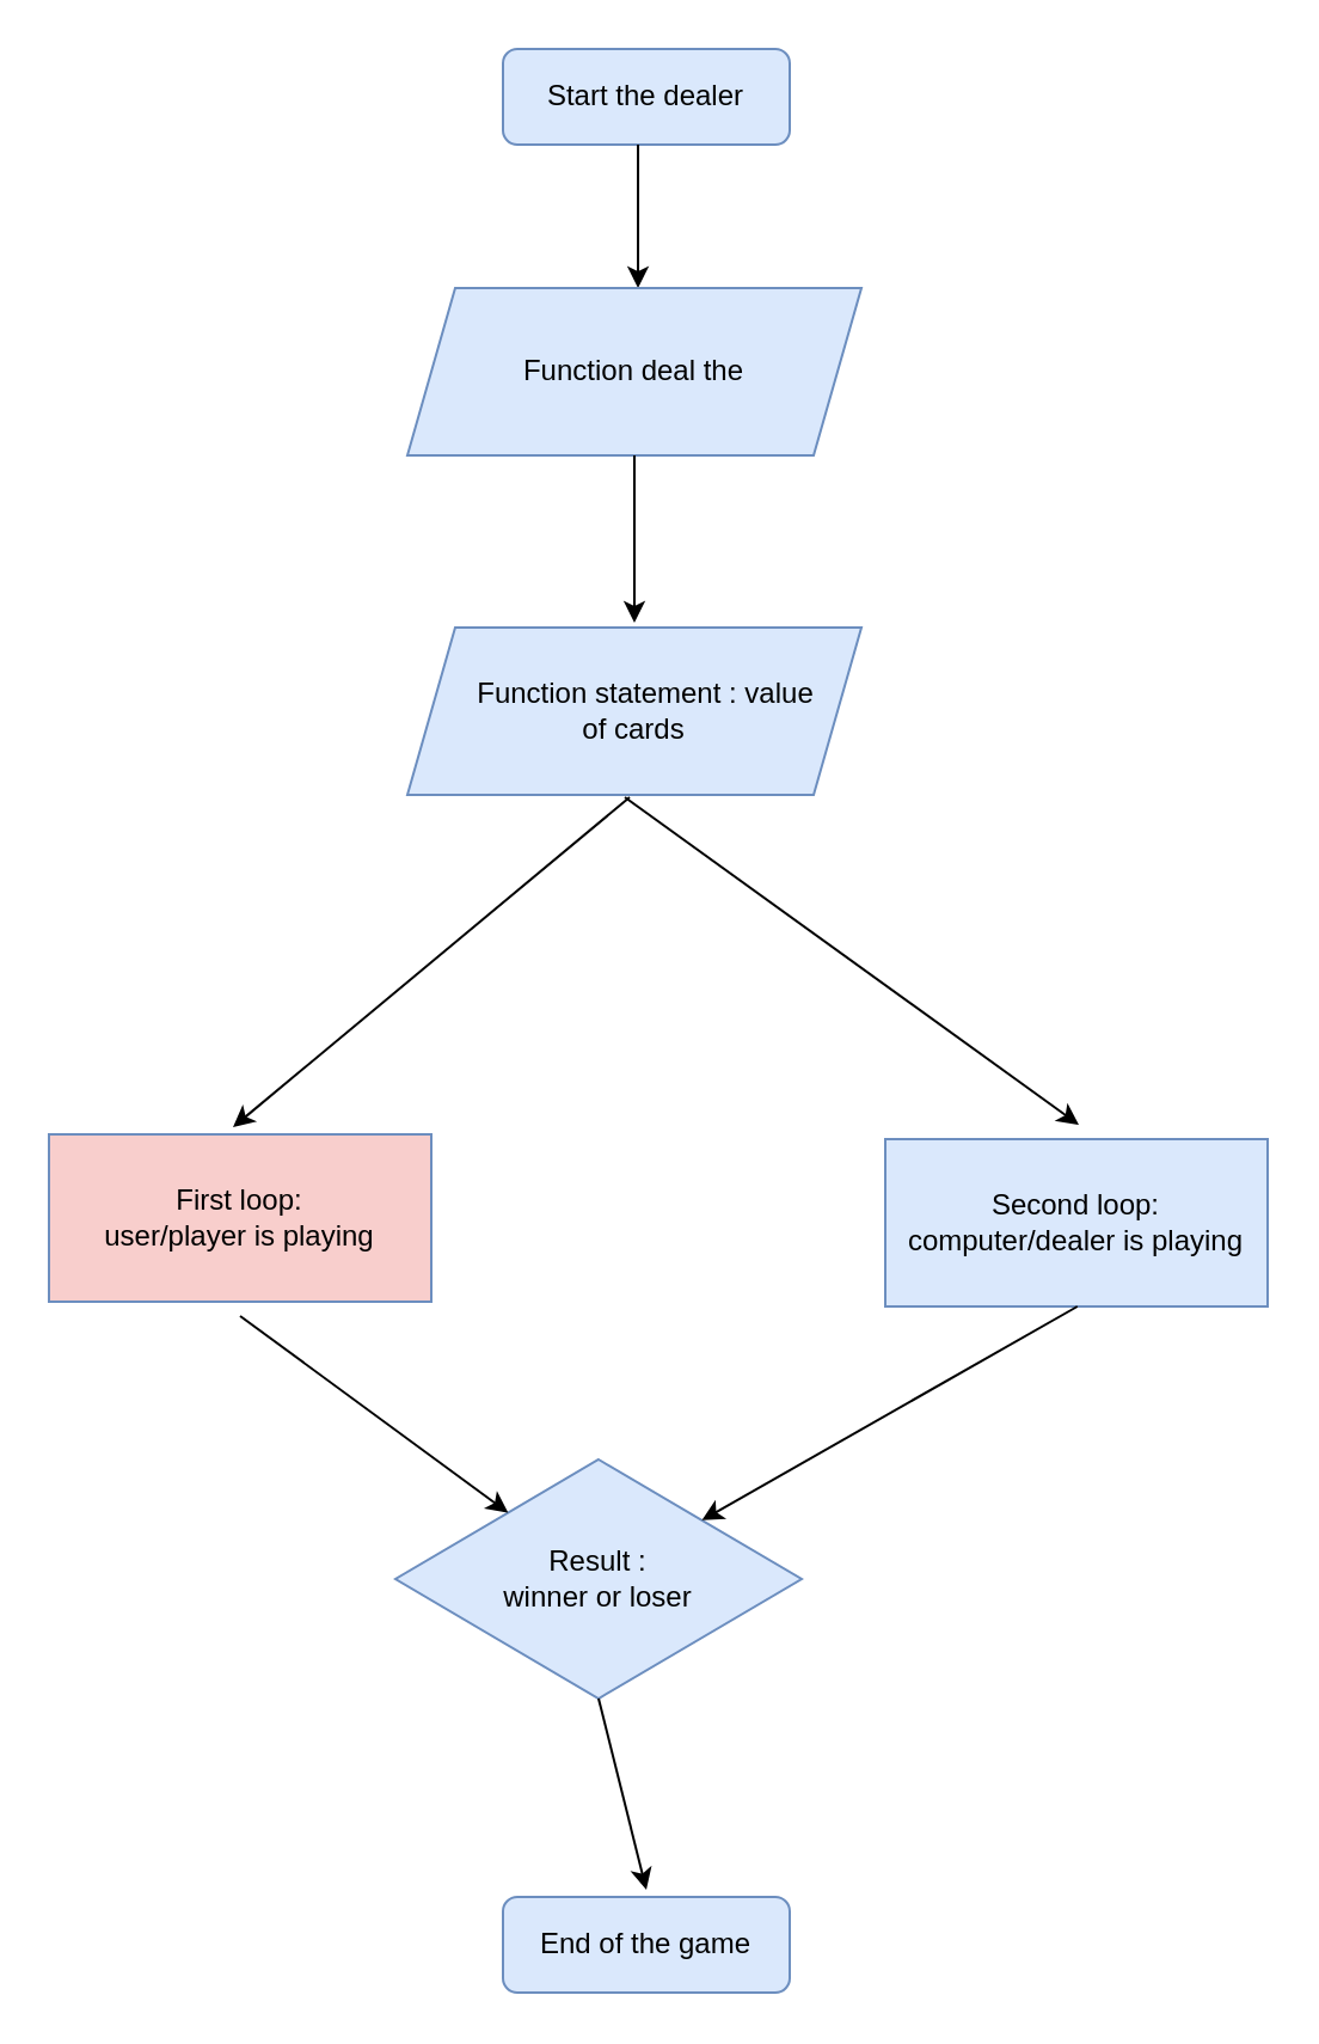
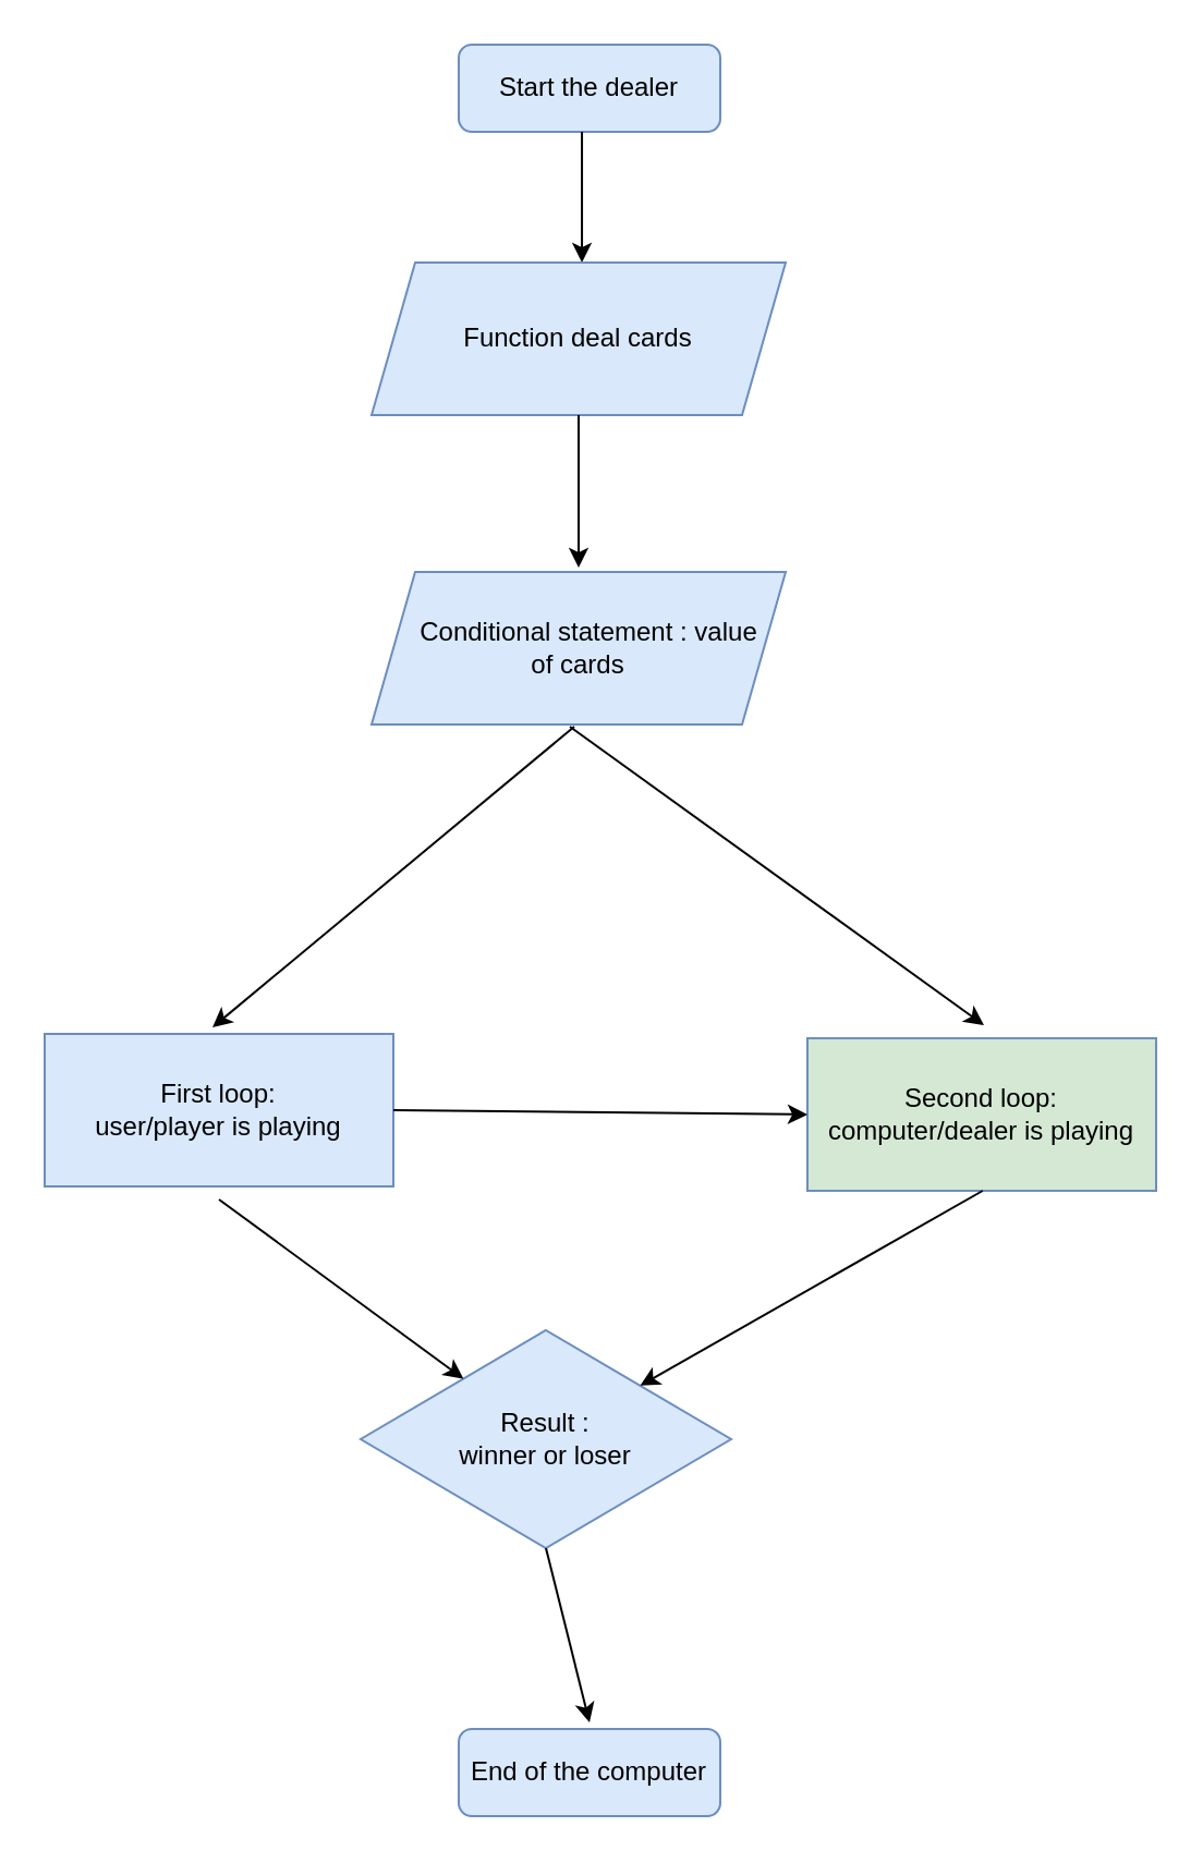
- <mxCell id="5" value="Function deal the" style="shape=parallelogram;perimeter=parallelogramPerimeter;whiteSpace=wrap;html=1;fixedSize=1;fillColor=#dae8fc;strokeColor=#6c8ebf;" vertex="1" parent="1"><mxGeometry x="170" y="120" width="190" height="70" as="geometry" /></mxCell>
+ <mxCell id="5" value="Function deal cards" style="shape=parallelogram;perimeter=parallelogramPerimeter;whiteSpace=wrap;html=1;fixedSize=1;fillColor=#dae8fc;strokeColor=#6c8ebf;" vertex="1" parent="1"><mxGeometry x="170" y="120" width="190" height="70" as="geometry" /></mxCell>
- <mxCell id="11" value="&lt;div&gt;&amp;nbsp;&amp;nbsp; Function statement : value &lt;br&gt;&lt;/div&gt;&lt;div&gt;of cards&lt;/div&gt;" style="shape=parallelogram;perimeter=parallelogramPerimeter;whiteSpace=wrap;html=1;fixedSize=1;fillColor=#dae8fc;strokeColor=#6c8ebf;" vertex="1" parent="1"><mxGeometry x="170" y="262" width="190" height="70" as="geometry" /></mxCell>
+ <mxCell id="11" value="&lt;div&gt;&amp;nbsp;&amp;nbsp; Conditional statement : value &lt;br&gt;&lt;/div&gt;&lt;div&gt;of cards&lt;/div&gt;" style="shape=parallelogram;perimeter=parallelogramPerimeter;whiteSpace=wrap;html=1;fixedSize=1;fillColor=#dae8fc;strokeColor=#6c8ebf;" vertex="1" parent="1"><mxGeometry x="170" y="262" width="190" height="70" as="geometry" /></mxCell>
- <mxCell id="6" value="&lt;div&gt;First loop:&lt;/div&gt;&lt;div&gt;user/player is playing&lt;br&gt;&lt;/div&gt;" style="rounded=0;whiteSpace=wrap;html=1;fillColor=#f8cecc;strokeColor=#6c8ebf;" vertex="1" parent="1"><mxGeometry x="20" y="474" width="160" height="70" as="geometry" /></mxCell>
+ <mxCell id="6" value="&lt;div&gt;First loop:&lt;/div&gt;&lt;div&gt;user/player is playing&lt;br&gt;&lt;/div&gt;" style="rounded=0;whiteSpace=wrap;html=1;fillColor=#dae8fc;strokeColor=#6c8ebf;" vertex="1" parent="1"><mxGeometry x="20" y="474" width="160" height="70" as="geometry" /></mxCell>
+ <mxCell id="14" value="" style="endArrow=classic;html=1;rounded=0;exitX=1;exitY=0.5;exitDx=0;exitDy=0;entryX=0;entryY=0.5;entryDx=0;entryDy=0;" edge="1" parent="1" source="6" target="7"><mxGeometry width="50" height="50" relative="1" as="geometry"><mxPoint x="280" y="570" as="sourcePoint" /><mxPoint x="330" y="520" as="targetPoint" /></mxGeometry></mxCell>
- <mxCell id="7" value="&lt;div&gt;Second loop:&lt;/div&gt;&lt;div&gt;computer/dealer is playing&lt;br&gt;&lt;/div&gt;" style="rounded=0;whiteSpace=wrap;html=1;fillColor=#dae8fc;strokeColor=#6c8ebf;" vertex="1" parent="1"><mxGeometry x="370" y="476" width="160" height="70" as="geometry" /></mxCell>
+ <mxCell id="7" value="&lt;div&gt;Second loop:&lt;/div&gt;&lt;div&gt;computer/dealer is playing&lt;br&gt;&lt;/div&gt;" style="rounded=0;whiteSpace=wrap;html=1;fillColor=#d5e8d4;strokeColor=#6c8ebf;" vertex="1" parent="1"><mxGeometry x="370" y="476" width="160" height="70" as="geometry" /></mxCell>
- <mxCell id="13" value="End of the game" style="rounded=1;whiteSpace=wrap;html=1;fontSize=12;glass=0;strokeWidth=1;shadow=0;fillColor=#dae8fc;strokeColor=#6c8ebf;" vertex="1" parent="1"><mxGeometry x="210" y="793" width="120" height="40" as="geometry" /></mxCell>
+ <mxCell id="13" value="End of the computer" style="rounded=1;whiteSpace=wrap;html=1;fontSize=12;glass=0;strokeWidth=1;shadow=0;fillColor=#dae8fc;strokeColor=#6c8ebf;" vertex="1" parent="1"><mxGeometry x="210" y="793" width="120" height="40" as="geometry" /></mxCell>
